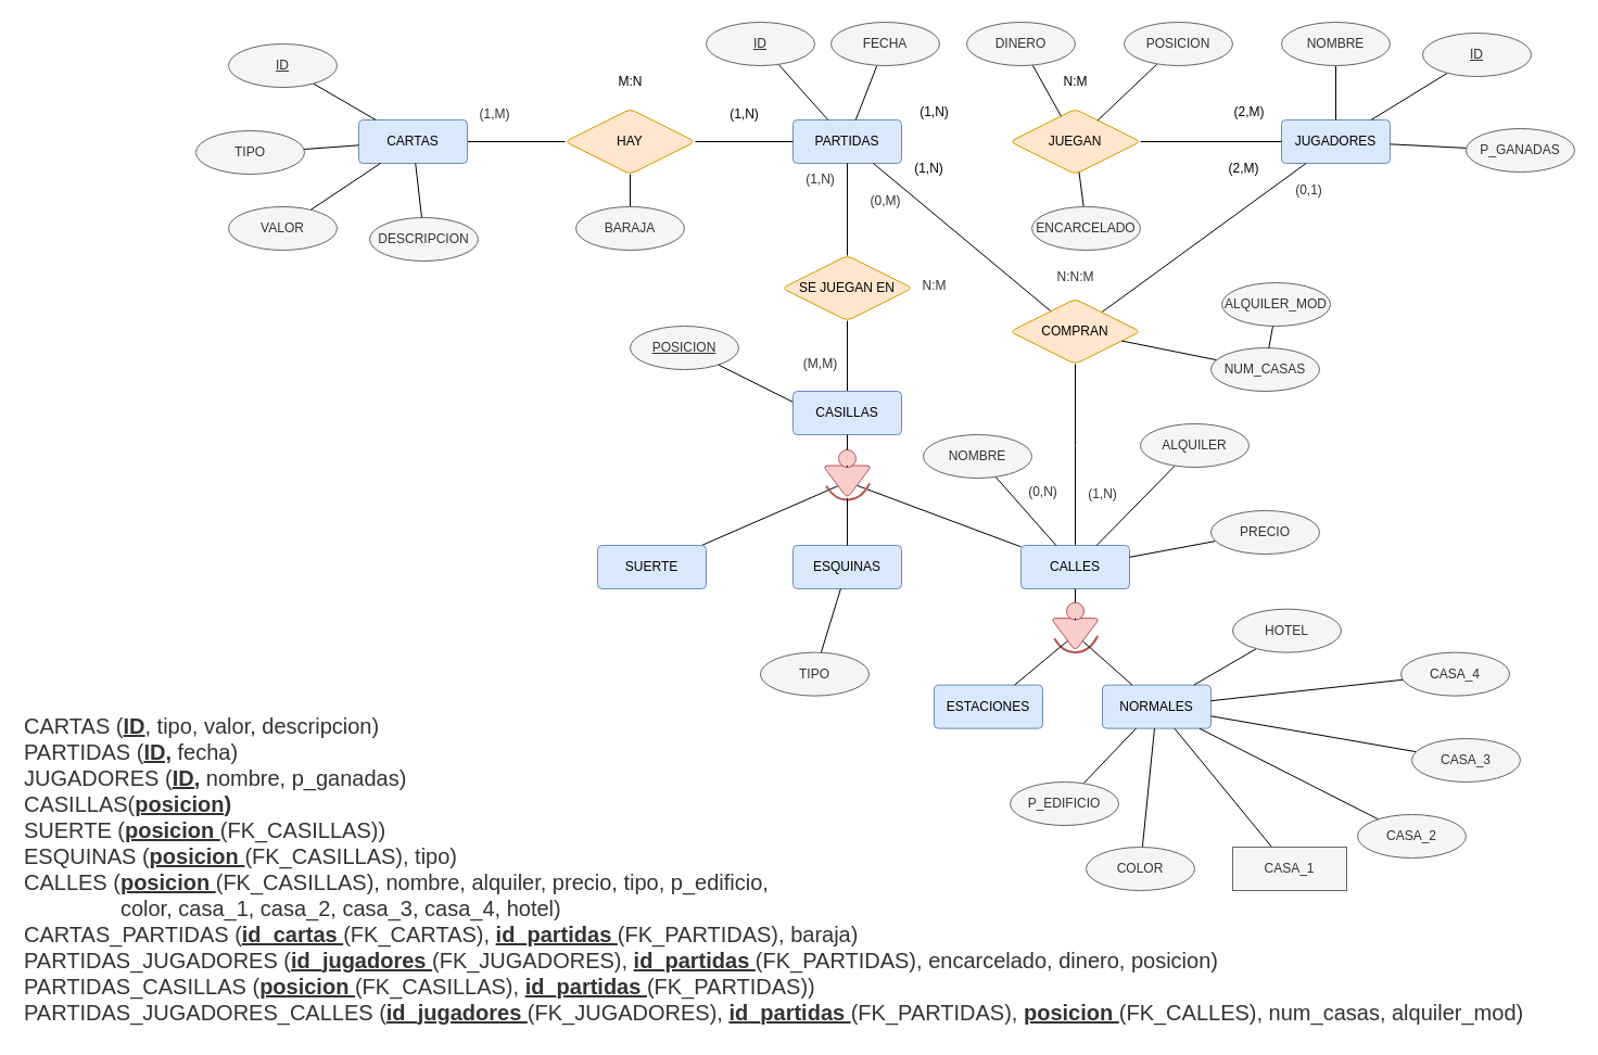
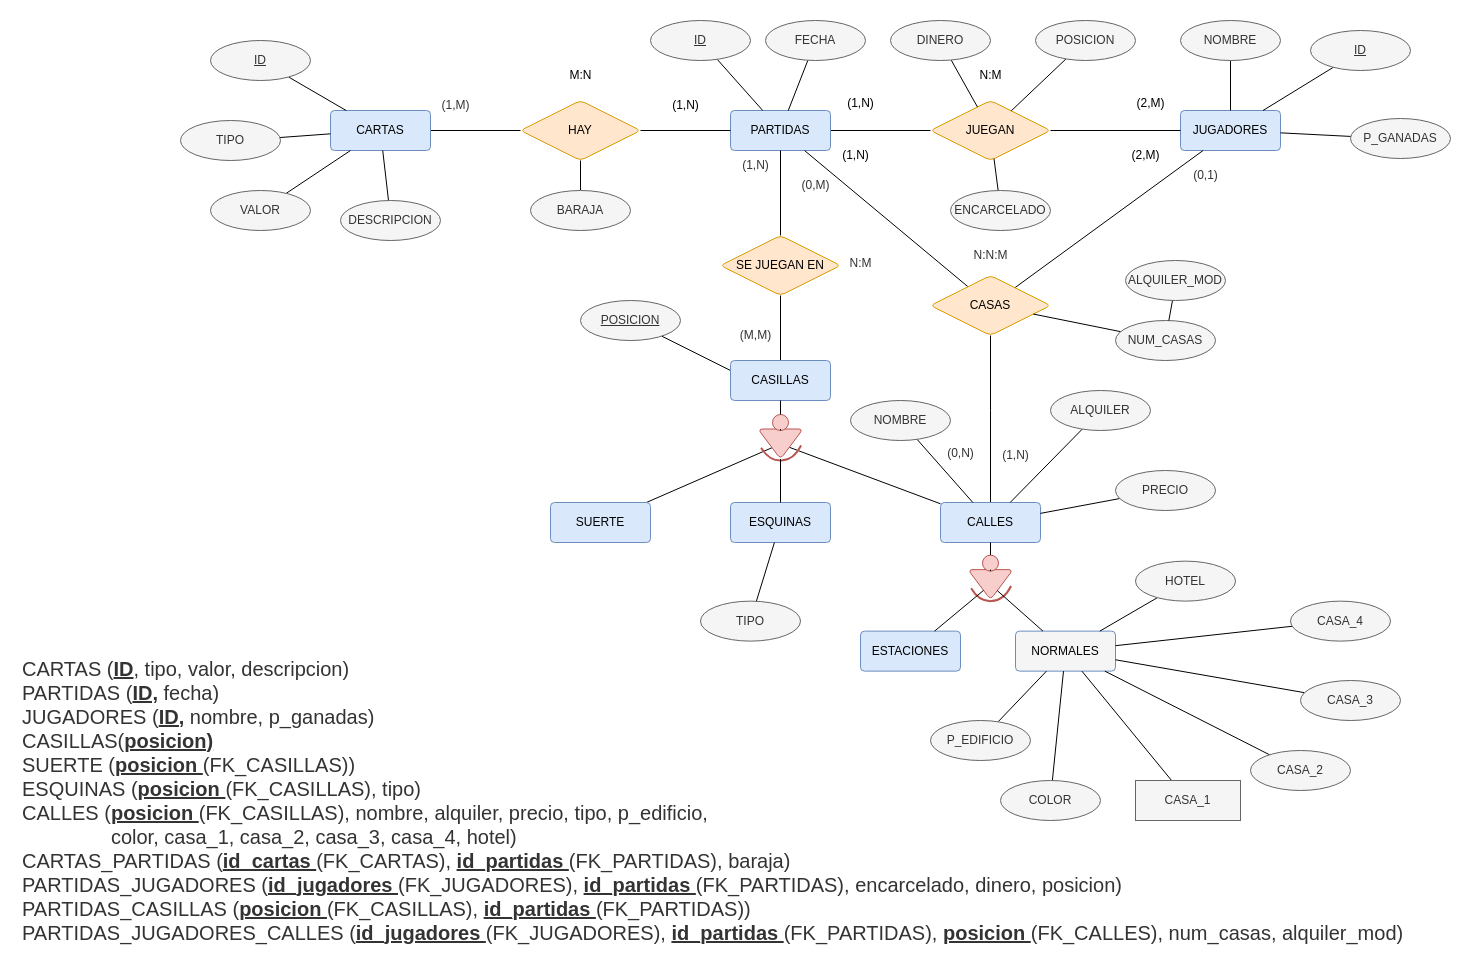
+ <mxCell id="2" style="rounded=0;orthogonalLoop=1;jettySize=auto;html=1;fontFamily=Helvetica;fontSize=12;fontColor=default;endArrow=none;startFill=0;" parent="1" source="3" target="11" edge="1"><mxGeometry relative="1" as="geometry" /></mxCell>
- <mxCell id="14" value="COMPRAN" style="shape=rhombus;perimeter=rhombusPerimeter;whiteSpace=wrap;html=1;align=center;rounded=1;strokeColor=#d79b00;verticalAlign=middle;arcSize=10;fontFamily=Helvetica;fontSize=12;labelBackgroundColor=none;fillColor=#ffe6cc;" parent="1" vertex="1"><mxGeometry x="930" y="275" width="120" height="60" as="geometry" /></mxCell>
+ <mxCell id="14" value="CASAS" style="shape=rhombus;perimeter=rhombusPerimeter;whiteSpace=wrap;html=1;align=center;rounded=1;strokeColor=#d79b00;verticalAlign=middle;arcSize=10;fontFamily=Helvetica;fontSize=12;labelBackgroundColor=none;fillColor=#ffe6cc;" parent="1" vertex="1"><mxGeometry x="930" y="275" width="120" height="60" as="geometry" /></mxCell>
- <mxCell id="41" value="NORMALES" style="whiteSpace=wrap;html=1;align=center;rounded=1;strokeColor=#6c8ebf;verticalAlign=middle;arcSize=10;fontFamily=Helvetica;fontSize=12;labelBackgroundColor=none;fillColor=#dae8fc;" parent="1" vertex="1"><mxGeometry x="1015" y="630.63" width="100" height="40" as="geometry" /></mxCell>
+ <mxCell id="41" value="NORMALES" style="whiteSpace=wrap;html=1;align=center;rounded=1;strokeColor=#6c8ebf;verticalAlign=middle;arcSize=10;fontFamily=Helvetica;fontSize=12;labelBackgroundColor=none;fillColor=#f5f5f5;" parent="1" vertex="1"><mxGeometry x="1015" y="630.63" width="100" height="40" as="geometry" /></mxCell>
